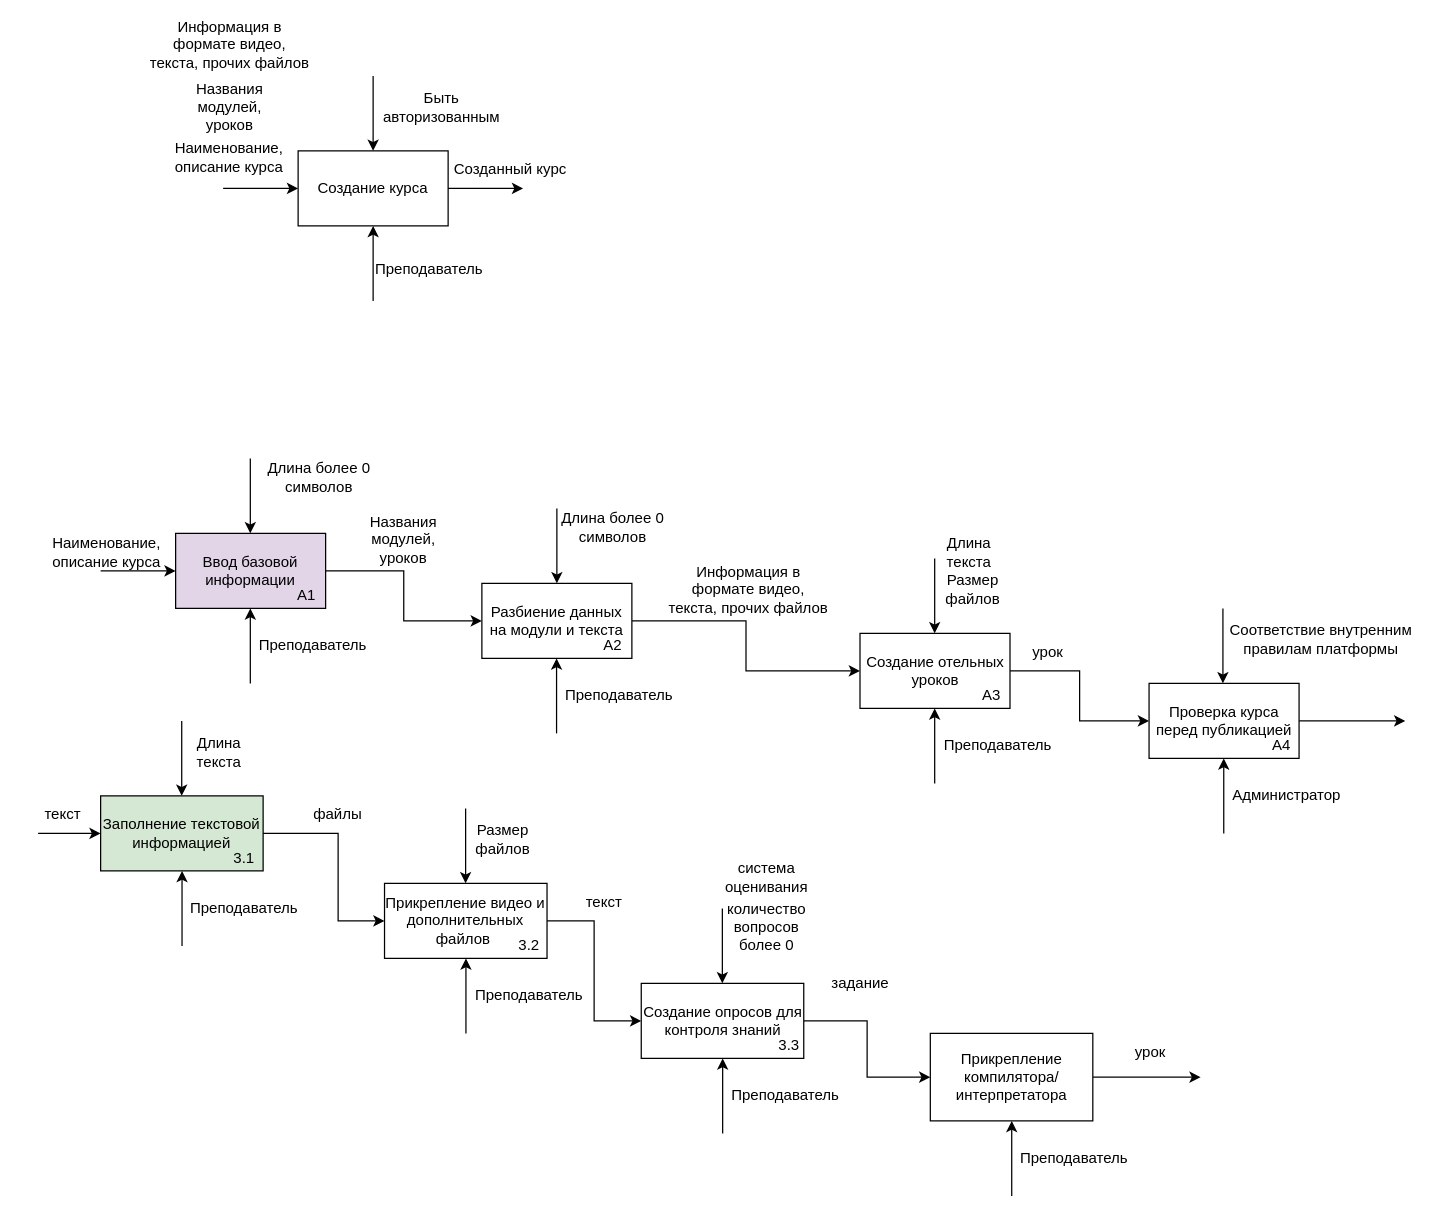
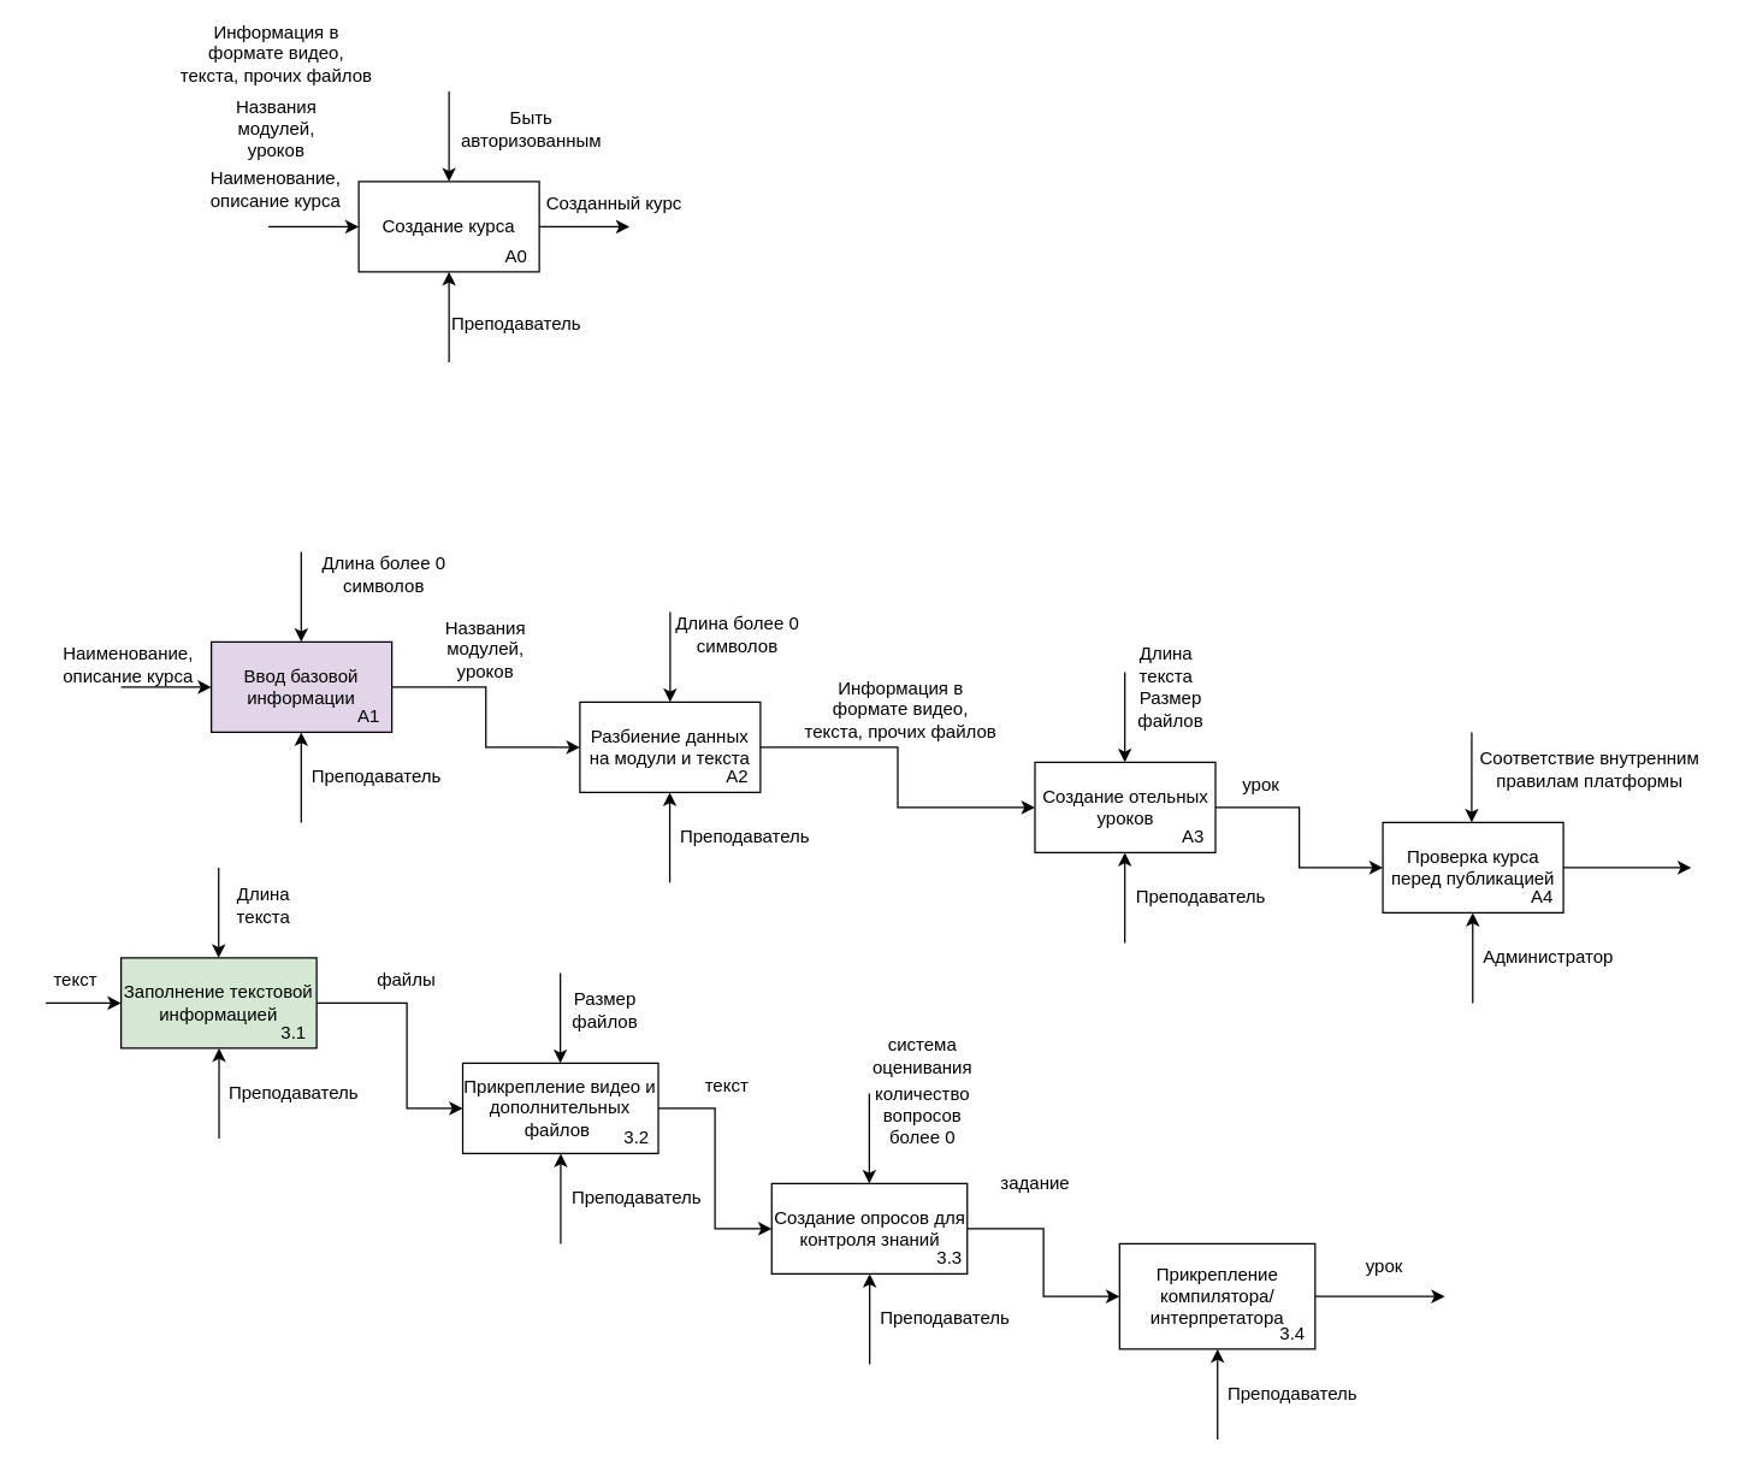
+ <mxCell id="3" value="A0" style="text;html=1;align=center;verticalAlign=middle;whiteSpace=wrap;rounded=0;" parent="1" vertex="1"><mxGeometry x="328" y="160" width="30" height="20" as="geometry" /></mxCell>
+ <mxCell id="76" value="3.4" style="text;html=1;align=center;verticalAlign=middle;whiteSpace=wrap;rounded=0;" parent="1" vertex="1"><mxGeometry x="844.13" y="876" width="30" height="20" as="geometry" /></mxCell>
